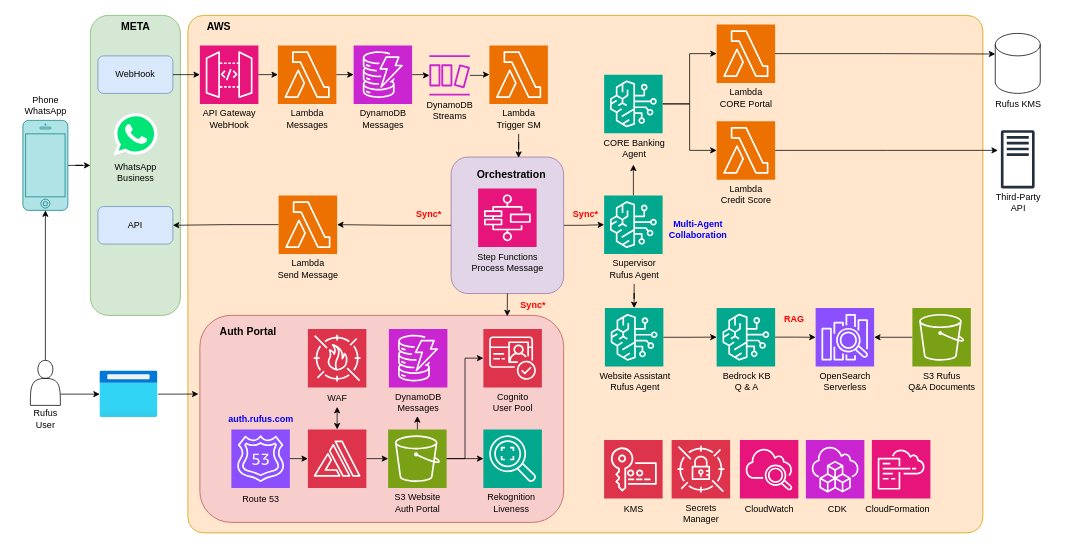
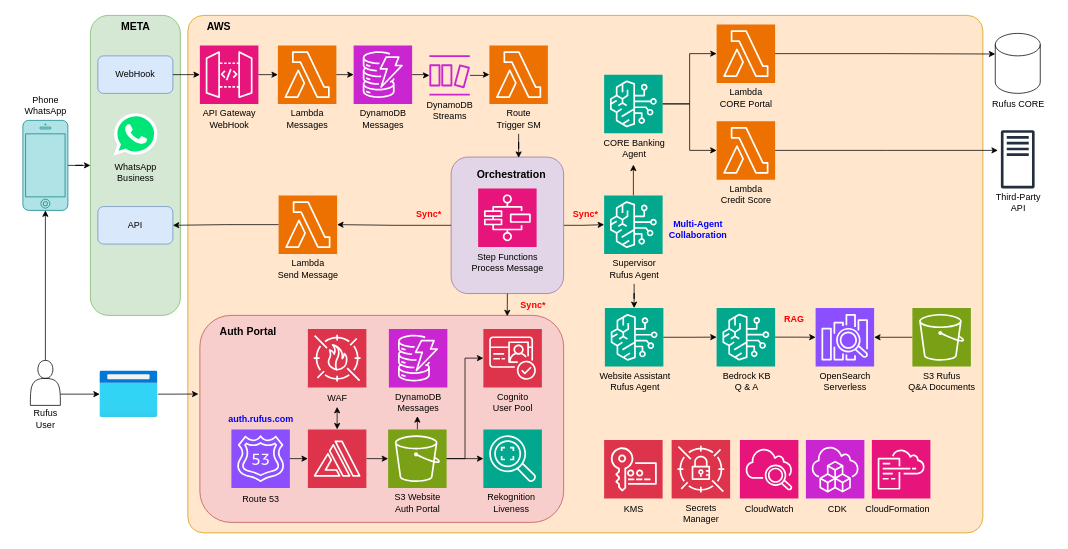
- <mxCell id="75" value="&lt;div&gt;&lt;span style=&quot;background-color: transparent; color: light-dark(rgb(0, 0, 0), rgb(255, 255, 255));&quot;&gt;Rufus KMS&lt;/span&gt;&lt;/div&gt;" style="text;html=1;align=center;verticalAlign=middle;resizable=0;points=[];autosize=1;strokeColor=none;fillColor=none;" parent="1" vertex="1"><mxGeometry x="1311.5" y="123" width="90" height="30" as="geometry" /></mxCell>
+ <mxCell id="75" value="&lt;div&gt;&lt;span style=&quot;background-color: transparent; color: light-dark(rgb(0, 0, 0), rgb(255, 255, 255));&quot;&gt;Rufus CORE&lt;/span&gt;&lt;/div&gt;" style="text;html=1;align=center;verticalAlign=middle;resizable=0;points=[];autosize=1;strokeColor=none;fillColor=none;" parent="1" vertex="1"><mxGeometry x="1311.5" y="123" width="90" height="30" as="geometry" /></mxCell>
- <mxCell id="29" value="Lambda&lt;div&gt;Trigger SM&lt;/div&gt;" style="text;html=1;align=center;verticalAlign=middle;resizable=0;points=[];autosize=1;strokeColor=none;fillColor=none;" parent="1" vertex="1"><mxGeometry x="651" y="138" width="80" height="40" as="geometry" /></mxCell>
+ <mxCell id="29" value="Route&lt;div&gt;Trigger SM&lt;/div&gt;" style="text;html=1;align=center;verticalAlign=middle;resizable=0;points=[];autosize=1;strokeColor=none;fillColor=none;" parent="1" vertex="1"><mxGeometry x="651" y="138" width="80" height="40" as="geometry" /></mxCell>
